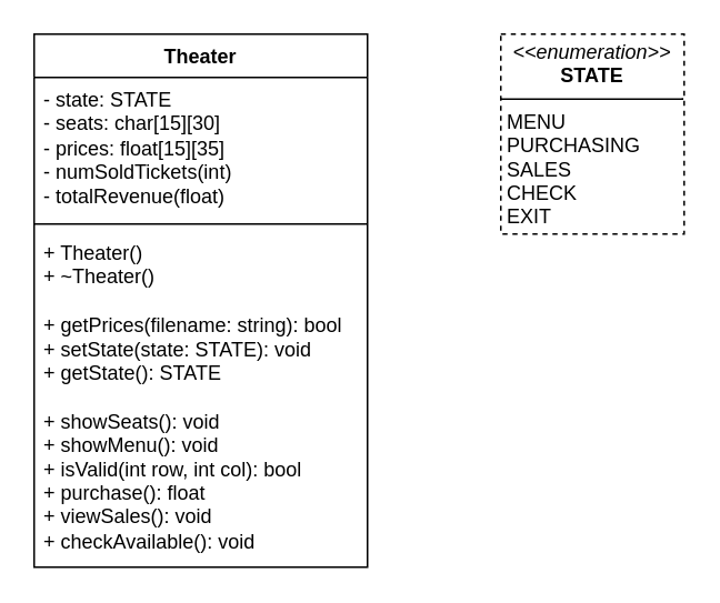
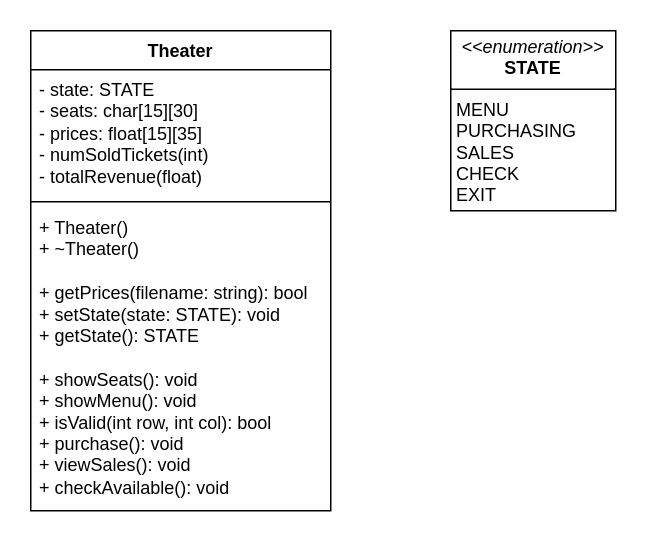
- <mxCell id="6" value="&lt;p style=&quot;margin:0px;margin-top:4px;text-align:center;&quot;&gt;&lt;i&gt;&amp;lt;&amp;lt;enumeration&amp;gt;&amp;gt;&lt;/i&gt;&lt;br&gt;&lt;b&gt;STATE&lt;/b&gt;&lt;/p&gt;&lt;hr size=&quot;1&quot; style=&quot;border-style:solid;&quot;&gt;&lt;p style=&quot;margin:0px;margin-left:4px;&quot;&gt;MENU&lt;/p&gt;&lt;p style=&quot;margin:0px;margin-left:4px;&quot;&gt;PURCHASING&lt;/p&gt;&lt;p style=&quot;margin:0px;margin-left:4px;&quot;&gt;SALES&lt;/p&gt;&lt;p style=&quot;margin:0px;margin-left:4px;&quot;&gt;CHECK&lt;/p&gt;&lt;p style=&quot;margin:0px;margin-left:4px;&quot;&gt;EXIT&lt;/p&gt;" style="verticalAlign=top;align=left;overflow=fill;html=1;whiteSpace=wrap;dashed=1;" vertex="1" parent="1"><mxGeometry x="300" y="20" width="110" height="120" as="geometry" /></mxCell>
+ <mxCell id="6" value="&lt;p style=&quot;margin:0px;margin-top:4px;text-align:center;&quot;&gt;&lt;i&gt;&amp;lt;&amp;lt;enumeration&amp;gt;&amp;gt;&lt;/i&gt;&lt;br&gt;&lt;b&gt;STATE&lt;/b&gt;&lt;/p&gt;&lt;hr size=&quot;1&quot; style=&quot;border-style:solid;&quot;&gt;&lt;p style=&quot;margin:0px;margin-left:4px;&quot;&gt;MENU&lt;/p&gt;&lt;p style=&quot;margin:0px;margin-left:4px;&quot;&gt;PURCHASING&lt;/p&gt;&lt;p style=&quot;margin:0px;margin-left:4px;&quot;&gt;SALES&lt;/p&gt;&lt;p style=&quot;margin:0px;margin-left:4px;&quot;&gt;CHECK&lt;/p&gt;&lt;p style=&quot;margin:0px;margin-left:4px;&quot;&gt;EXIT&lt;/p&gt;" style="verticalAlign=top;align=left;overflow=fill;html=1;whiteSpace=wrap;" vertex="1" parent="1"><mxGeometry x="300" y="20" width="110" height="120" as="geometry" /></mxCell>
- <mxCell id="5" value="+ Theater()&lt;div&gt;+ ~Theater()&lt;/div&gt;&lt;div&gt;&lt;br&gt;&lt;/div&gt;&lt;div&gt;+ getPrices(filename: string): bool&lt;/div&gt;&lt;div&gt;+ setState(state: STATE): void&lt;/div&gt;&lt;div&gt;+ getState(): STATE&lt;/div&gt;&lt;div&gt;&lt;br&gt;&lt;/div&gt;&lt;div&gt;+ showSeats(): void&lt;/div&gt;&lt;div&gt;+ showMenu(): void&lt;/div&gt;&lt;div&gt;+ isValid(int row, int col): bool&lt;/div&gt;&lt;div&gt;+ purchase(): float&lt;/div&gt;&lt;div&gt;+ viewSales(): void&lt;/div&gt;&lt;div&gt;+ checkAvailable(): void&lt;/div&gt;" style="text;strokeColor=none;fillColor=none;align=left;verticalAlign=top;spacingLeft=4;spacingRight=4;overflow=hidden;rotatable=0;points=[[0,0.5],[1,0.5]];portConstraint=eastwest;whiteSpace=wrap;html=1;" vertex="1" parent="2"><mxGeometry y="118" width="200" height="202" as="geometry" /></mxCell>
+ <mxCell id="5" value="+ Theater()&lt;div&gt;+ ~Theater()&lt;/div&gt;&lt;div&gt;&lt;br&gt;&lt;/div&gt;&lt;div&gt;+ getPrices(filename: string): bool&lt;/div&gt;&lt;div&gt;+ setState(state: STATE): void&lt;/div&gt;&lt;div&gt;+ getState(): STATE&lt;/div&gt;&lt;div&gt;&lt;br&gt;&lt;/div&gt;&lt;div&gt;+ showSeats(): void&lt;/div&gt;&lt;div&gt;+ showMenu(): void&lt;/div&gt;&lt;div&gt;+ isValid(int row, int col): bool&lt;/div&gt;&lt;div&gt;+ purchase(): void&lt;/div&gt;&lt;div&gt;+ viewSales(): void&lt;/div&gt;&lt;div&gt;+ checkAvailable(): void&lt;/div&gt;" style="text;strokeColor=none;fillColor=none;align=left;verticalAlign=top;spacingLeft=4;spacingRight=4;overflow=hidden;rotatable=0;points=[[0,0.5],[1,0.5]];portConstraint=eastwest;whiteSpace=wrap;html=1;" vertex="1" parent="2"><mxGeometry y="118" width="200" height="202" as="geometry" /></mxCell>
